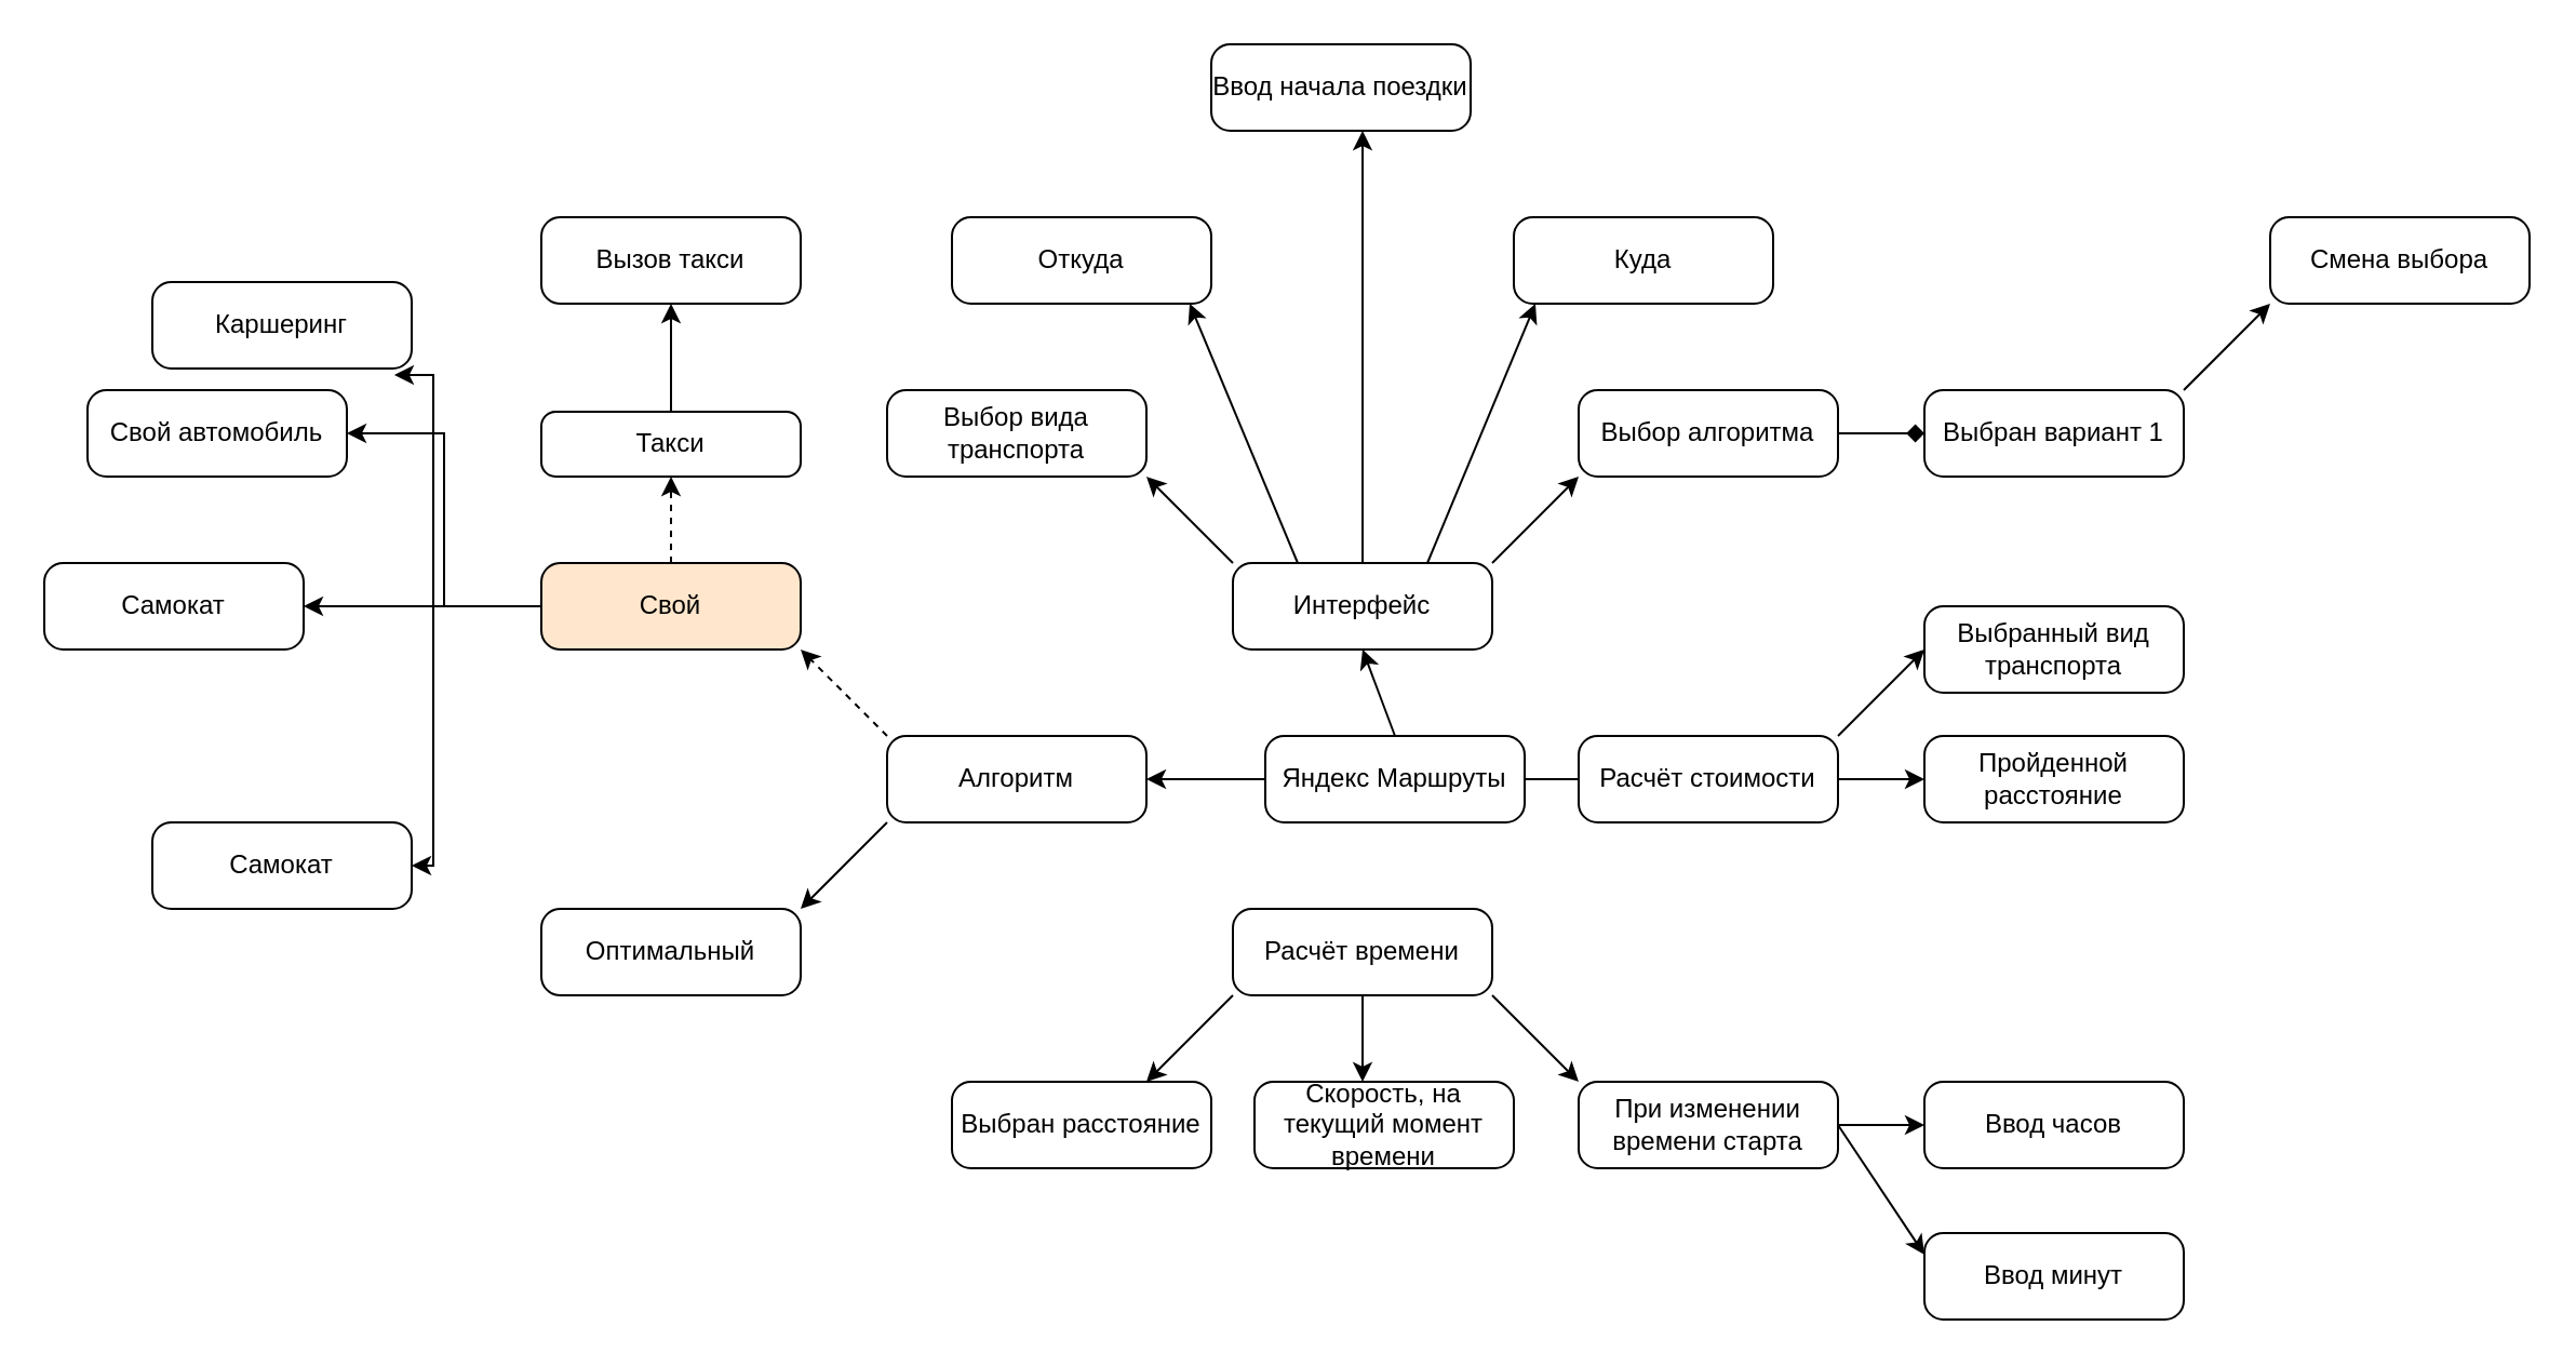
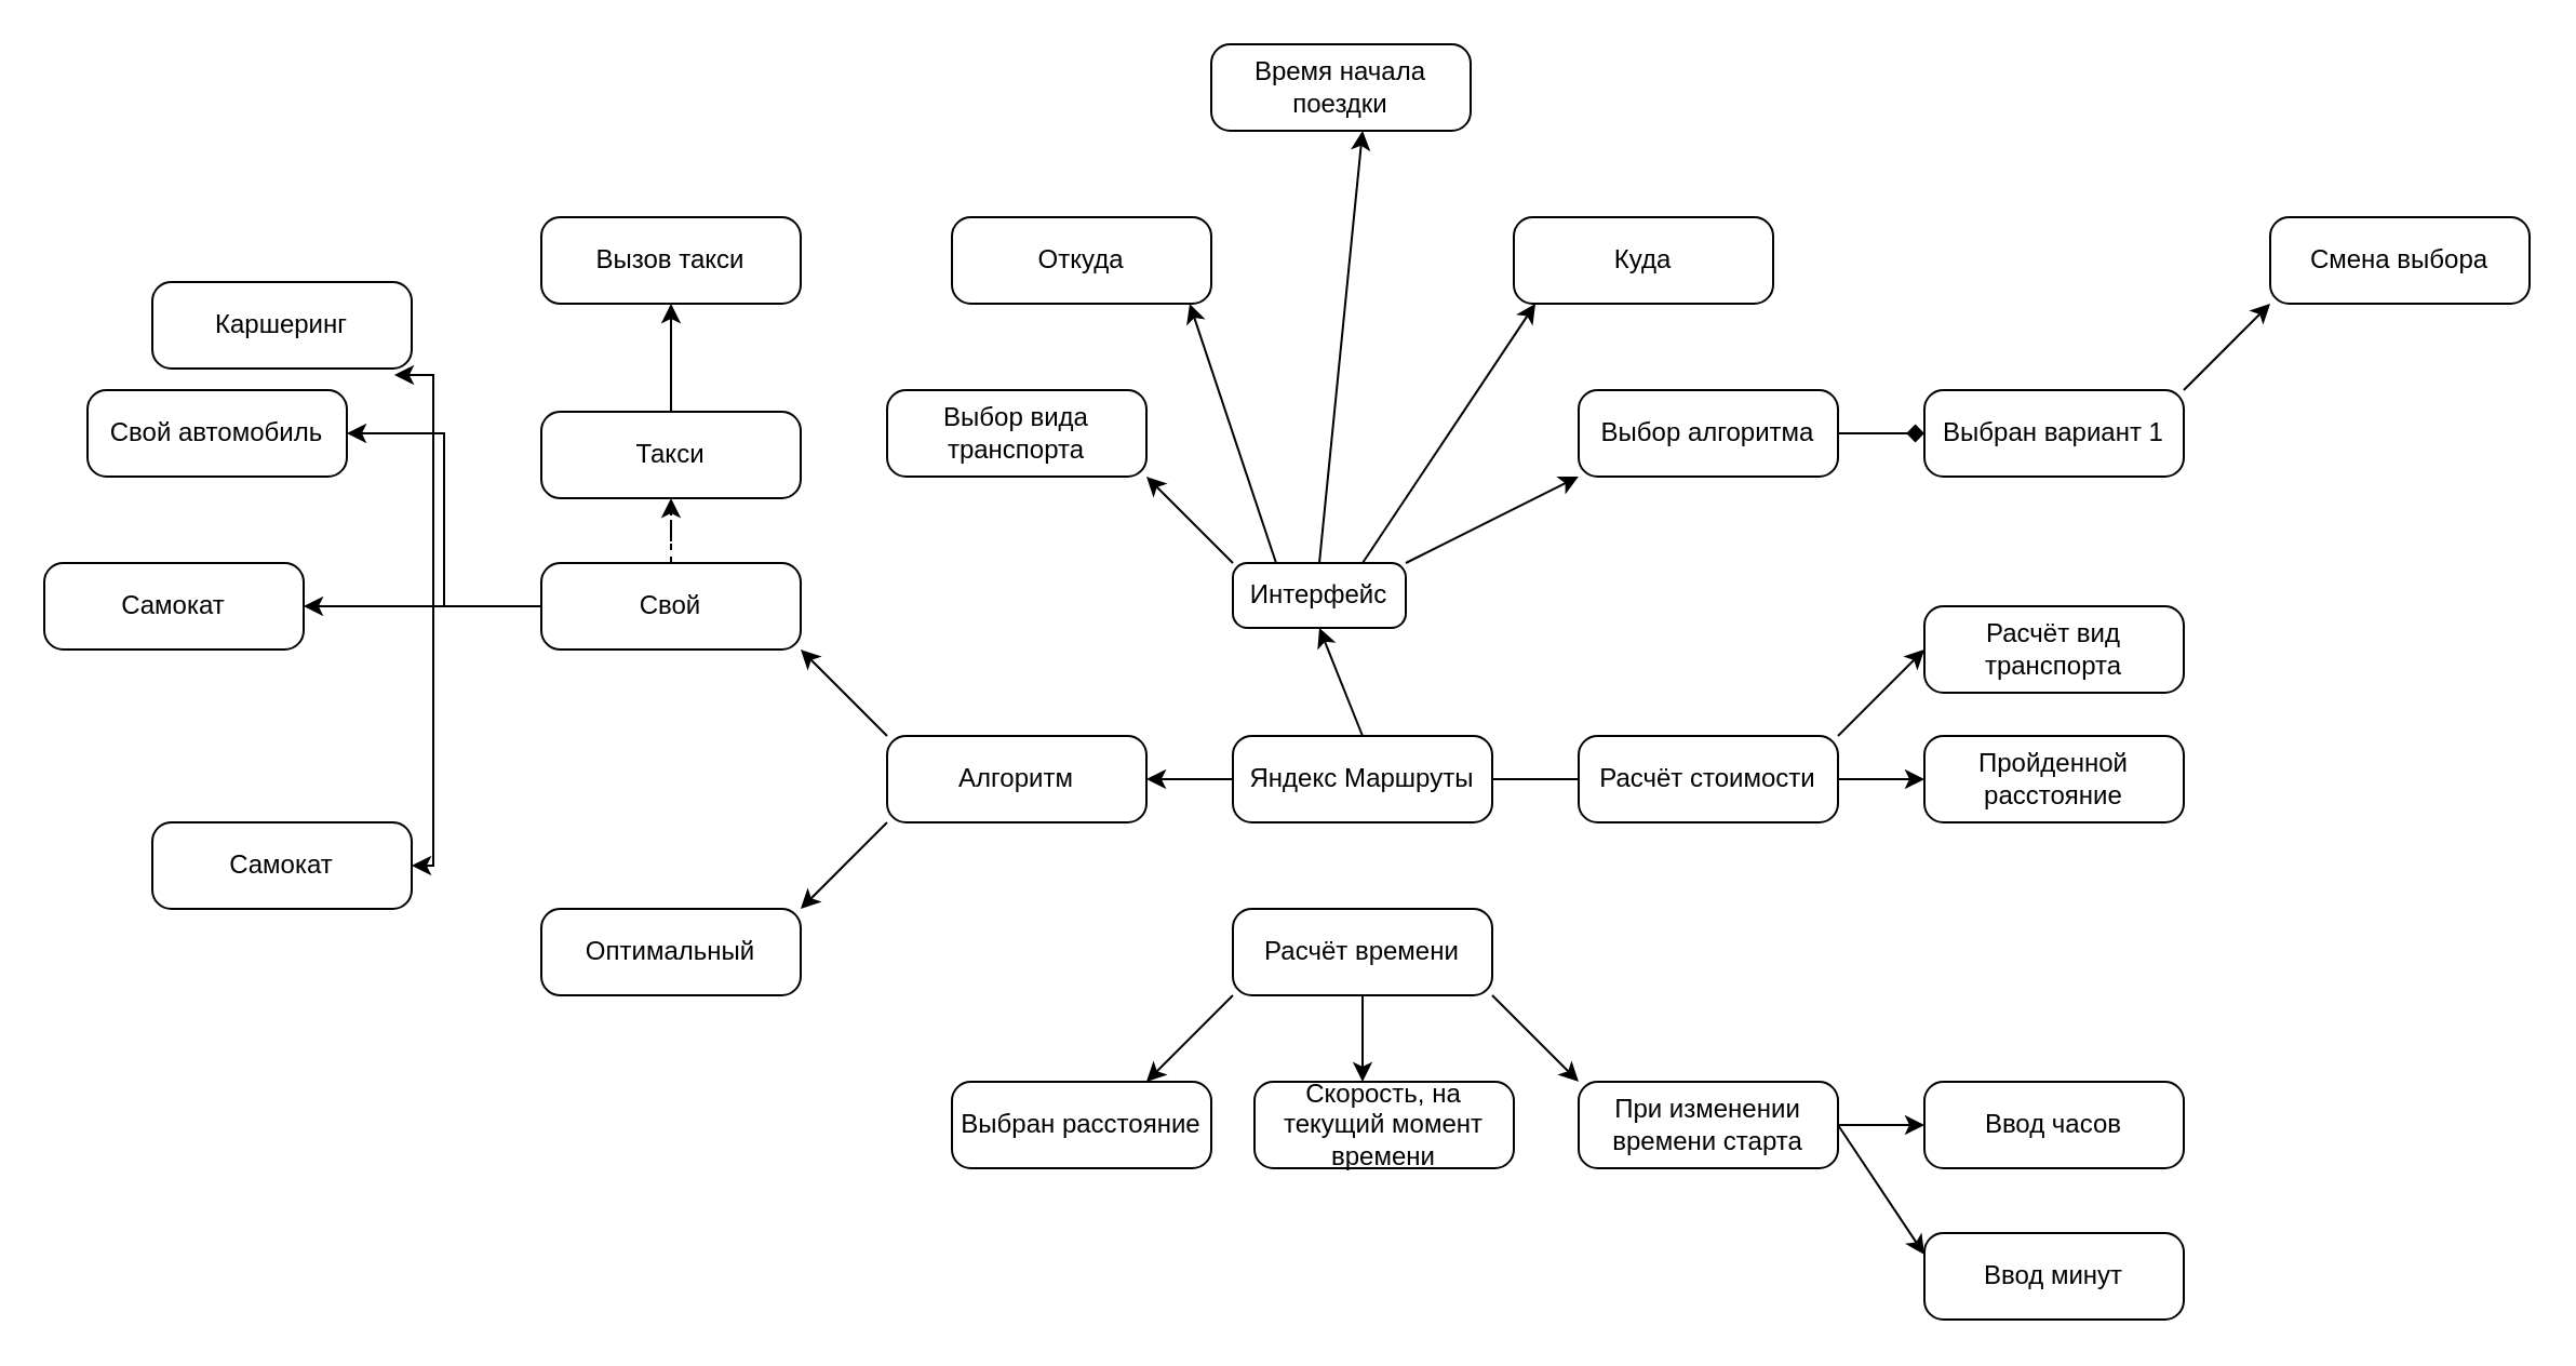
- <mxCell id="40" value="Ввод начала поездки" style="rounded=1;whiteSpace=wrap;html=1;arcSize=22;" parent="1" vertex="1"><mxGeometry x="560" y="20" width="120" height="40" as="geometry" /></mxCell>
+ <mxCell id="40" value="Время начала поездки" style="rounded=1;whiteSpace=wrap;html=1;arcSize=22;" parent="1" vertex="1"><mxGeometry x="560" y="20" width="120" height="40" as="geometry" /></mxCell>
- <mxCell id="49" value="Такси" style="rounded=1;whiteSpace=wrap;html=1;arcSize=22;" vertex="1" parent="1"><mxGeometry x="250" y="190" width="120" height="30" as="geometry" /></mxCell>
+ <mxCell id="49" value="Такси" style="rounded=1;whiteSpace=wrap;html=1;arcSize=22;" vertex="1" parent="1"><mxGeometry x="250" y="190" width="120" height="40" as="geometry" /></mxCell>
- <mxCell id="30" value="Свой" style="rounded=1;whiteSpace=wrap;html=1;arcSize=22;fillColor=#ffe6cc;" parent="1" vertex="1"><mxGeometry x="250" y="260" width="120" height="40" as="geometry" /></mxCell>
+ <mxCell id="30" value="Свой" style="rounded=1;whiteSpace=wrap;html=1;arcSize=22;" parent="1" vertex="1"><mxGeometry x="250" y="260" width="120" height="40" as="geometry" /></mxCell>
- <mxCell id="14" value="Интерфейс" style="rounded=1;whiteSpace=wrap;html=1;arcSize=22;" parent="1" vertex="1"><mxGeometry x="570" y="260" width="120" height="40" as="geometry" /></mxCell>
+ <mxCell id="14" value="Интерфейс" style="rounded=1;whiteSpace=wrap;html=1;arcSize=22;" parent="1" vertex="1"><mxGeometry x="570" y="260" width="80" height="30" as="geometry" /></mxCell>
- <mxCell id="43" value="Выбранный вид транспорта" style="rounded=1;whiteSpace=wrap;html=1;arcSize=22;" parent="1" vertex="1"><mxGeometry x="890" y="280" width="120" height="40" as="geometry" /></mxCell>
+ <mxCell id="43" value="Расчёт вид транспорта" style="rounded=1;whiteSpace=wrap;html=1;arcSize=22;" parent="1" vertex="1"><mxGeometry x="890" y="280" width="120" height="40" as="geometry" /></mxCell>
- <mxCell id="6" style="edgeStyle=none;rounded=0;orthogonalLoop=1;jettySize=auto;html=1;exitX=0;exitY=0;exitDx=0;exitDy=0;entryX=1;entryY=1;entryDx=0;entryDy=0;dashed=1;" parent="1" source="8" target="30" edge="1"><mxGeometry relative="1" as="geometry" /></mxCell>
+ <mxCell id="6" style="edgeStyle=none;rounded=0;orthogonalLoop=1;jettySize=auto;html=1;exitX=0;exitY=0;exitDx=0;exitDy=0;entryX=1;entryY=1;entryDx=0;entryDy=0;" parent="1" source="8" target="30" edge="1"><mxGeometry relative="1" as="geometry" /></mxCell>
- <mxCell id="5" value="Яндекс Маршруты" style="rounded=1;whiteSpace=wrap;html=1;arcSize=22;" parent="1" vertex="1"><mxGeometry x="585" y="340" width="120" height="40" as="geometry" /></mxCell>
+ <mxCell id="5" value="Яндекс Маршруты" style="rounded=1;whiteSpace=wrap;html=1;arcSize=22;" parent="1" vertex="1"><mxGeometry x="570" y="340" width="120" height="40" as="geometry" /></mxCell>
